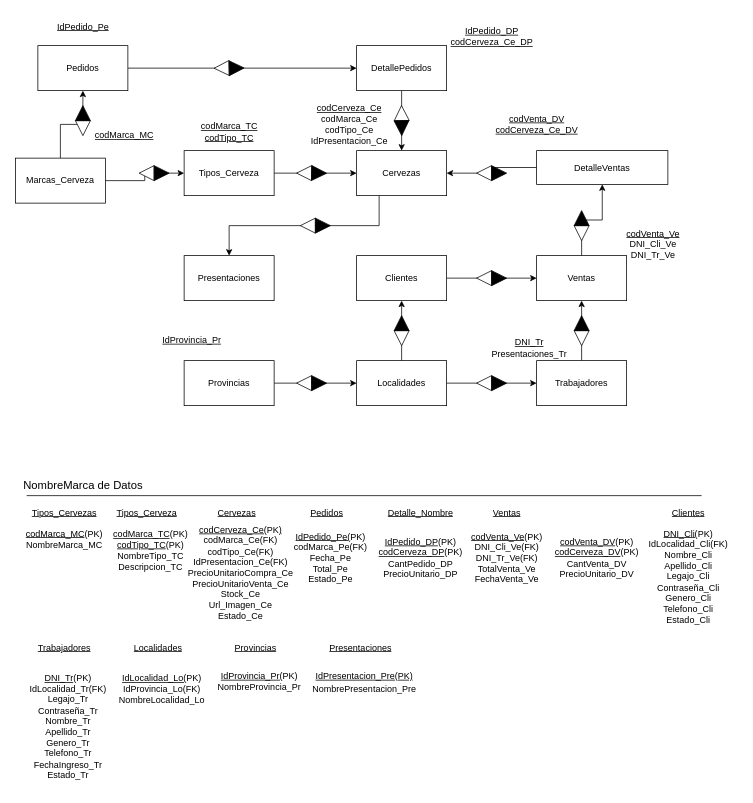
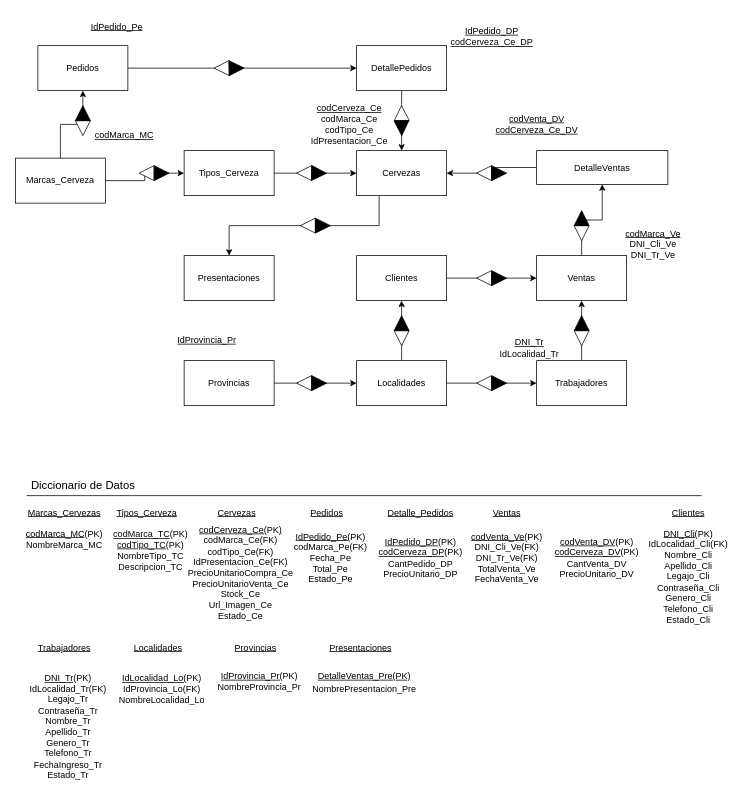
- <mxCell id="26" value="&lt;u&gt;IdPedido_Pe&lt;/u&gt;" style="text;html=1;align=center;verticalAlign=middle;resizable=0;points=[];autosize=1;strokeColor=none;fillColor=none;" parent="1" vertex="1"><mxGeometry x="65" width="90" height="30" as="geometry" y="20" /></mxCell>
+ <mxCell id="26" value="&lt;u&gt;IdPedido_Pe&lt;/u&gt;" style="text;html=1;align=center;verticalAlign=middle;resizable=0;points=[];autosize=1;strokeColor=none;fillColor=none;" parent="1" vertex="1"><mxGeometry x="110" y="20" width="90" height="30" as="geometry" /></mxCell>
- <mxCell id="92" value="&lt;u&gt;codMarca_TC&lt;br&gt;codTipo_TC&lt;/u&gt;" style="text;html=1;align=center;verticalAlign=middle;resizable=0;points=[];autosize=1;strokeColor=none;fillColor=none;" parent="1" vertex="1"><mxGeometry x="255" y="155" width="100" height="40" as="geometry" /></mxCell>
- <mxCell id="28" value="&lt;u&gt;codVenta_Ve&lt;/u&gt;&lt;br&gt;DNI_Cli_Ve&lt;br&gt;DNI_Tr_Ve" style="text;html=1;align=center;verticalAlign=middle;resizable=0;points=[];autosize=1;strokeColor=none;fillColor=none;" parent="1" vertex="1"><mxGeometry x="825" y="295" width="90" height="60" as="geometry" /></mxCell>
+ <mxCell id="28" value="&lt;u&gt;codMarca_Ve&lt;/u&gt;&lt;br&gt;DNI_Cli_Ve&lt;br&gt;DNI_Tr_Ve" style="text;html=1;align=center;verticalAlign=middle;resizable=0;points=[];autosize=1;strokeColor=none;fillColor=none;" parent="1" vertex="1"><mxGeometry x="825" y="295" width="90" height="60" as="geometry" /></mxCell>
- <mxCell id="30" value="&lt;u&gt;IdProvincia_Pr&lt;/u&gt;" style="text;html=1;align=center;verticalAlign=middle;resizable=0;points=[];autosize=1;strokeColor=none;fillColor=none;" parent="1" vertex="1"><mxGeometry x="205" y="438" width="100" height="30" as="geometry" /></mxCell>
+ <mxCell id="30" value="&lt;u&gt;IdProvincia_Pr&lt;/u&gt;" style="text;html=1;align=center;verticalAlign=middle;resizable=0;points=[];autosize=1;strokeColor=none;fillColor=none;" parent="1" vertex="1"><mxGeometry x="225" y="438" width="100" height="30" as="geometry" /></mxCell>
- <mxCell id="31" value="&lt;u&gt;DNI_Tr&lt;/u&gt;&lt;div&gt;Presentaciones_Tr&lt;/div&gt;" style="text;html=1;align=center;verticalAlign=middle;resizable=0;points=[];autosize=1;strokeColor=none;fillColor=none;" parent="1" vertex="1"><mxGeometry x="655" y="443" width="100" height="40" as="geometry" /></mxCell>
+ <mxCell id="31" value="&lt;u&gt;DNI_Tr&lt;/u&gt;&lt;div&gt;IdLocalidad_Tr&lt;/div&gt;" style="text;html=1;align=center;verticalAlign=middle;resizable=0;points=[];autosize=1;strokeColor=none;fillColor=none;" parent="1" vertex="1"><mxGeometry x="655" y="443" width="100" height="40" as="geometry" /></mxCell>
- <mxCell id="63" value="NombreMarca de Datos" style="text;html=1;align=center;verticalAlign=middle;resizable=0;points=[];autosize=1;strokeColor=none;fillColor=none;fontSize=15;" parent="1" vertex="1"><mxGeometry x="30" y="630" width="160" height="30" as="geometry" /></mxCell>
+ <mxCell id="63" value="Diccionario de Datos" style="text;html=1;align=center;verticalAlign=middle;resizable=0;points=[];autosize=1;strokeColor=none;fillColor=none;fontSize=15;" parent="1" vertex="1"><mxGeometry x="30" y="630" width="160" height="30" as="geometry" /></mxCell>
- <mxCell id="64" value="&lt;u&gt;Tipos_Cervezas&lt;/u&gt;" style="text;html=1;align=center;verticalAlign=middle;resizable=0;points=[];autosize=1;strokeColor=none;fillColor=none;" parent="1" vertex="1"><mxGeometry x="25" y="668" width="120" height="30" as="geometry" /></mxCell>
+ <mxCell id="64" value="&lt;u&gt;Marcas_Cervezas&lt;/u&gt;" style="text;html=1;align=center;verticalAlign=middle;resizable=0;points=[];autosize=1;strokeColor=none;fillColor=none;" parent="1" vertex="1"><mxGeometry x="25" y="668" width="120" height="30" as="geometry" /></mxCell>
- <mxCell id="70" value="&lt;u&gt;Detalle_Nombre&lt;/u&gt;" style="text;html=1;align=center;verticalAlign=middle;resizable=0;points=[];autosize=1;strokeColor=none;fillColor=none;" parent="1" vertex="1"><mxGeometry x="505" y="668" width="110" height="30" as="geometry" /></mxCell>
+ <mxCell id="70" value="&lt;u&gt;Detalle_Pedidos&lt;/u&gt;" style="text;html=1;align=center;verticalAlign=middle;resizable=0;points=[];autosize=1;strokeColor=none;fillColor=none;" parent="1" vertex="1"><mxGeometry x="505" y="668" width="110" height="30" as="geometry" /></mxCell>
- <mxCell id="99" value="IdPresentacion_Pre(PK)&lt;div&gt;&lt;br&gt;&lt;/div&gt;" style="text;html=1;align=center;verticalAlign=middle;resizable=0;points=[];autosize=1;strokeColor=none;fillColor=none;fontStyle=4" vertex="1" parent="1"><mxGeometry x="410" y="888" width="150" height="40" as="geometry" /></mxCell>
+ <mxCell id="99" value="DetalleVentas_Pre(PK)&lt;div&gt;&lt;br&gt;&lt;/div&gt;" style="text;html=1;align=center;verticalAlign=middle;resizable=0;points=[];autosize=1;strokeColor=none;fillColor=none;fontStyle=4" vertex="1" parent="1"><mxGeometry x="410" y="888" width="150" height="40" as="geometry" /></mxCell>
